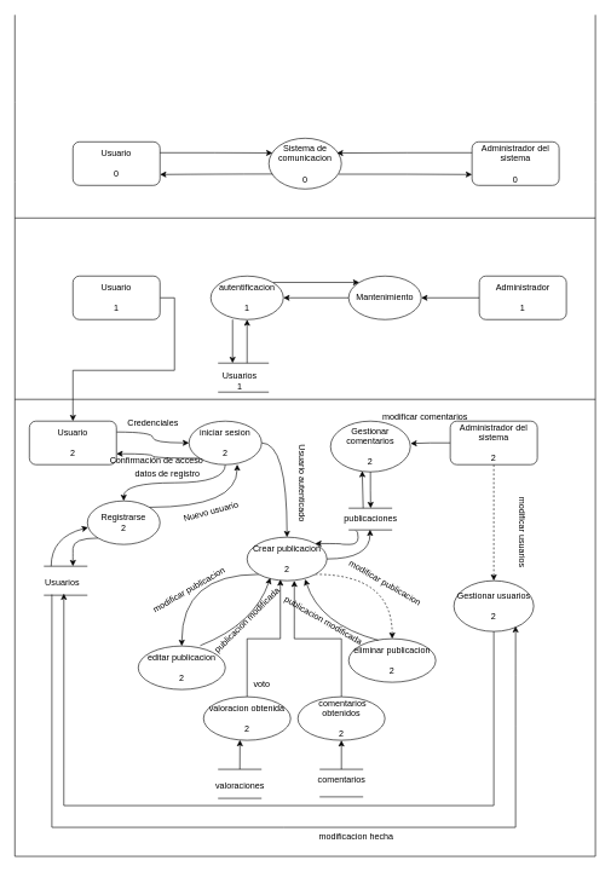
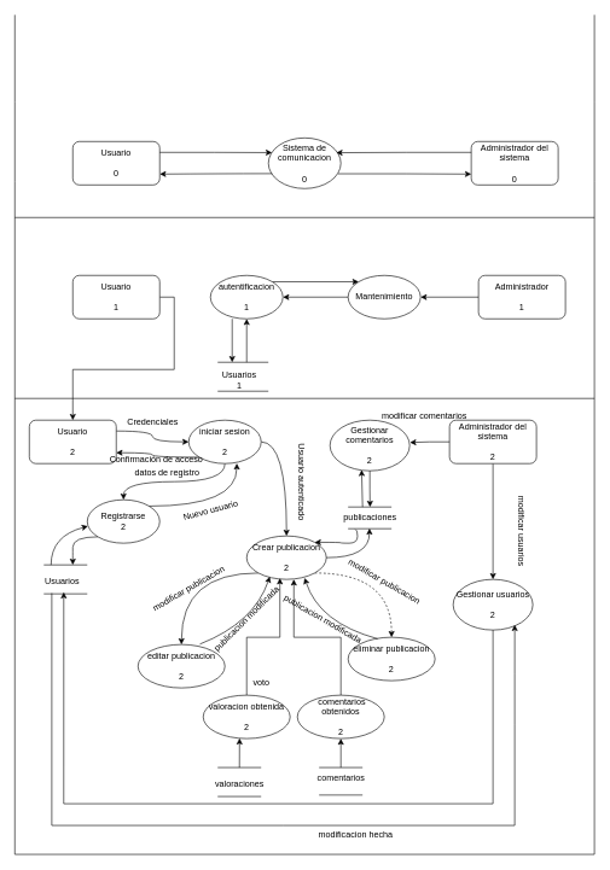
- <mxCell id="29" style="edgeStyle=orthogonalEdgeStyle;rounded=0;orthogonalLoop=1;jettySize=auto;html=1;exitX=0.5;exitY=1;exitDx=0;exitDy=0;entryX=0.5;entryY=0;entryDx=0;entryDy=0;dashed=1;" edge="1" parent="1" source="30" target="65"><mxGeometry relative="1" as="geometry" /></mxCell>
+ <mxCell id="29" style="edgeStyle=orthogonalEdgeStyle;rounded=0;orthogonalLoop=1;jettySize=auto;html=1;exitX=0.5;exitY=1;exitDx=0;exitDy=0;entryX=0.5;entryY=0;entryDx=0;entryDy=0;" edge="1" parent="1" source="30" target="65"><mxGeometry relative="1" as="geometry" /></mxCell>
